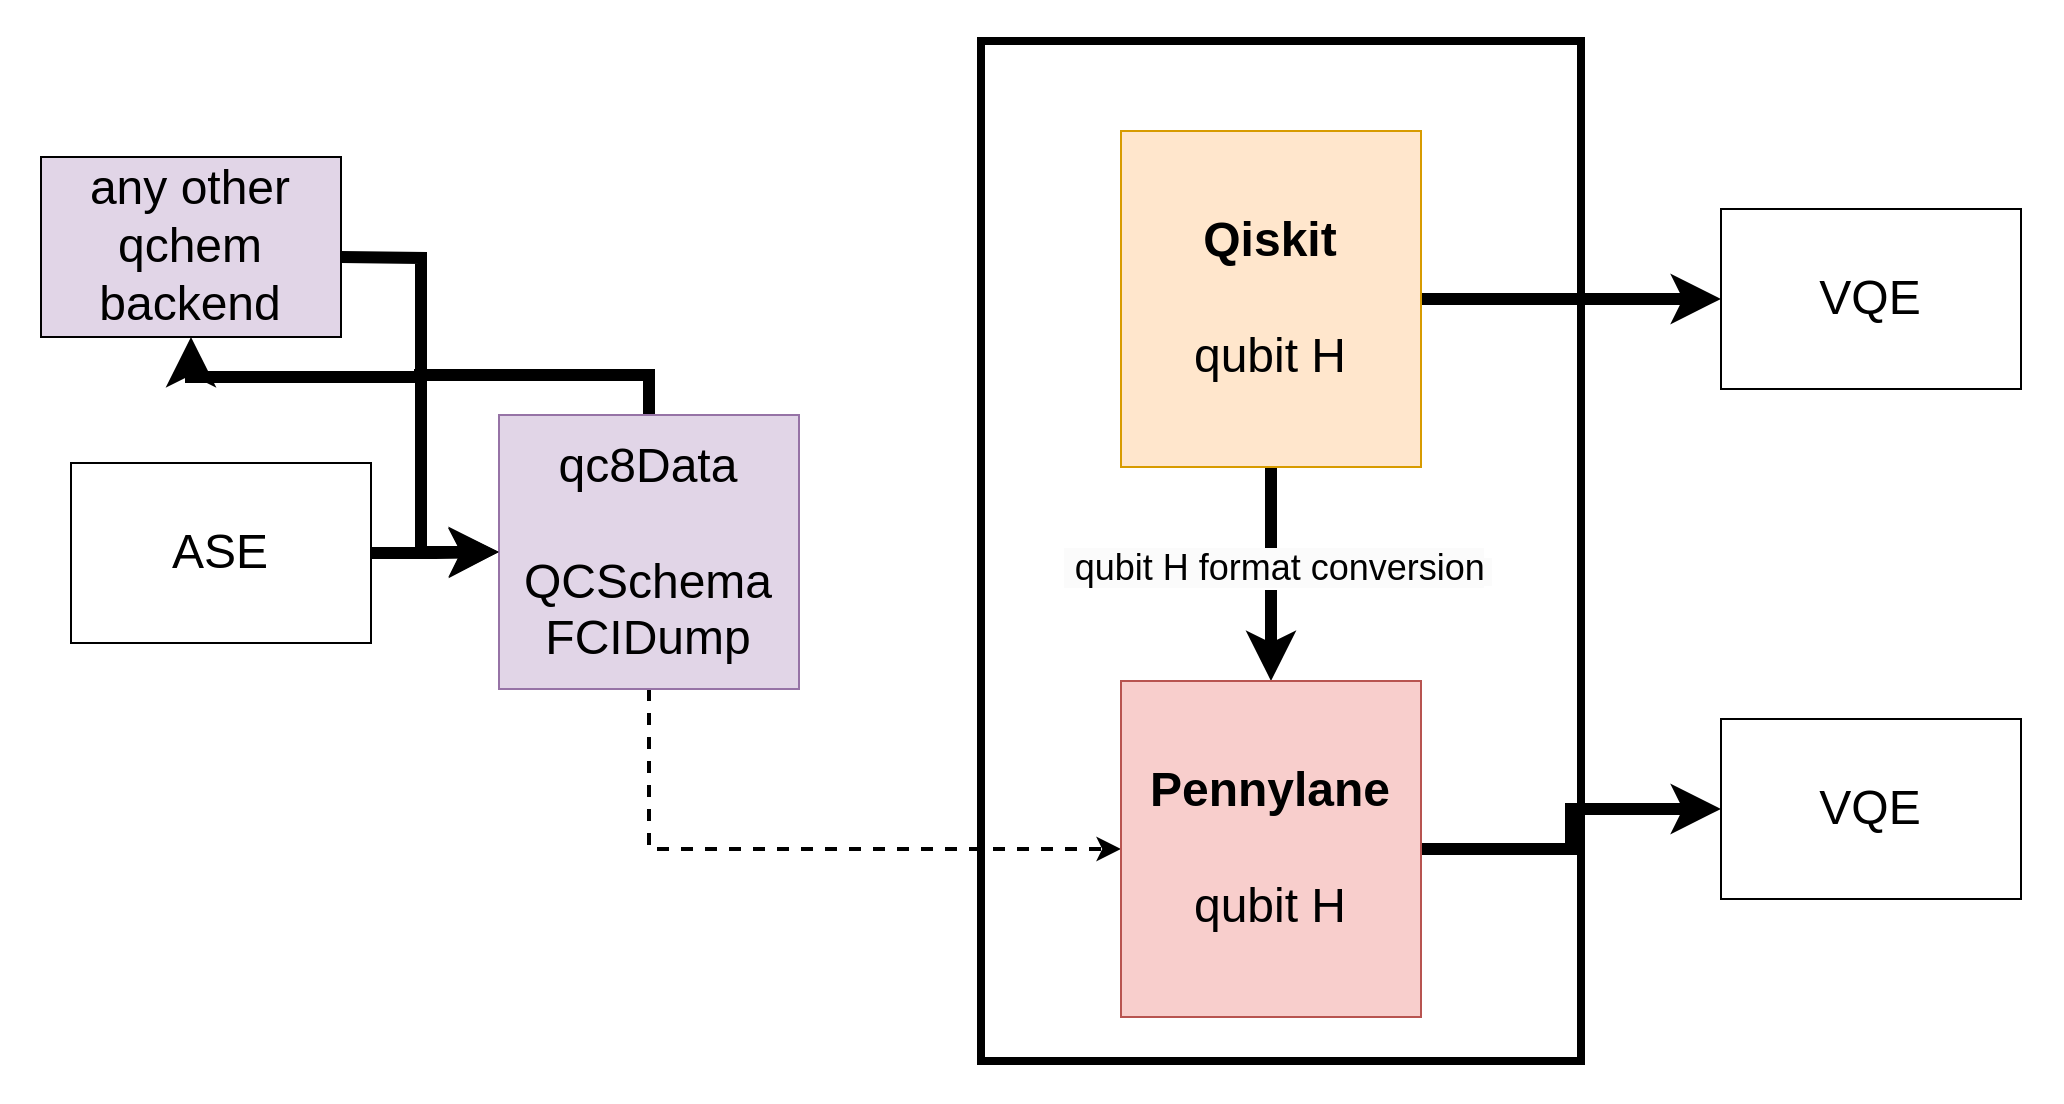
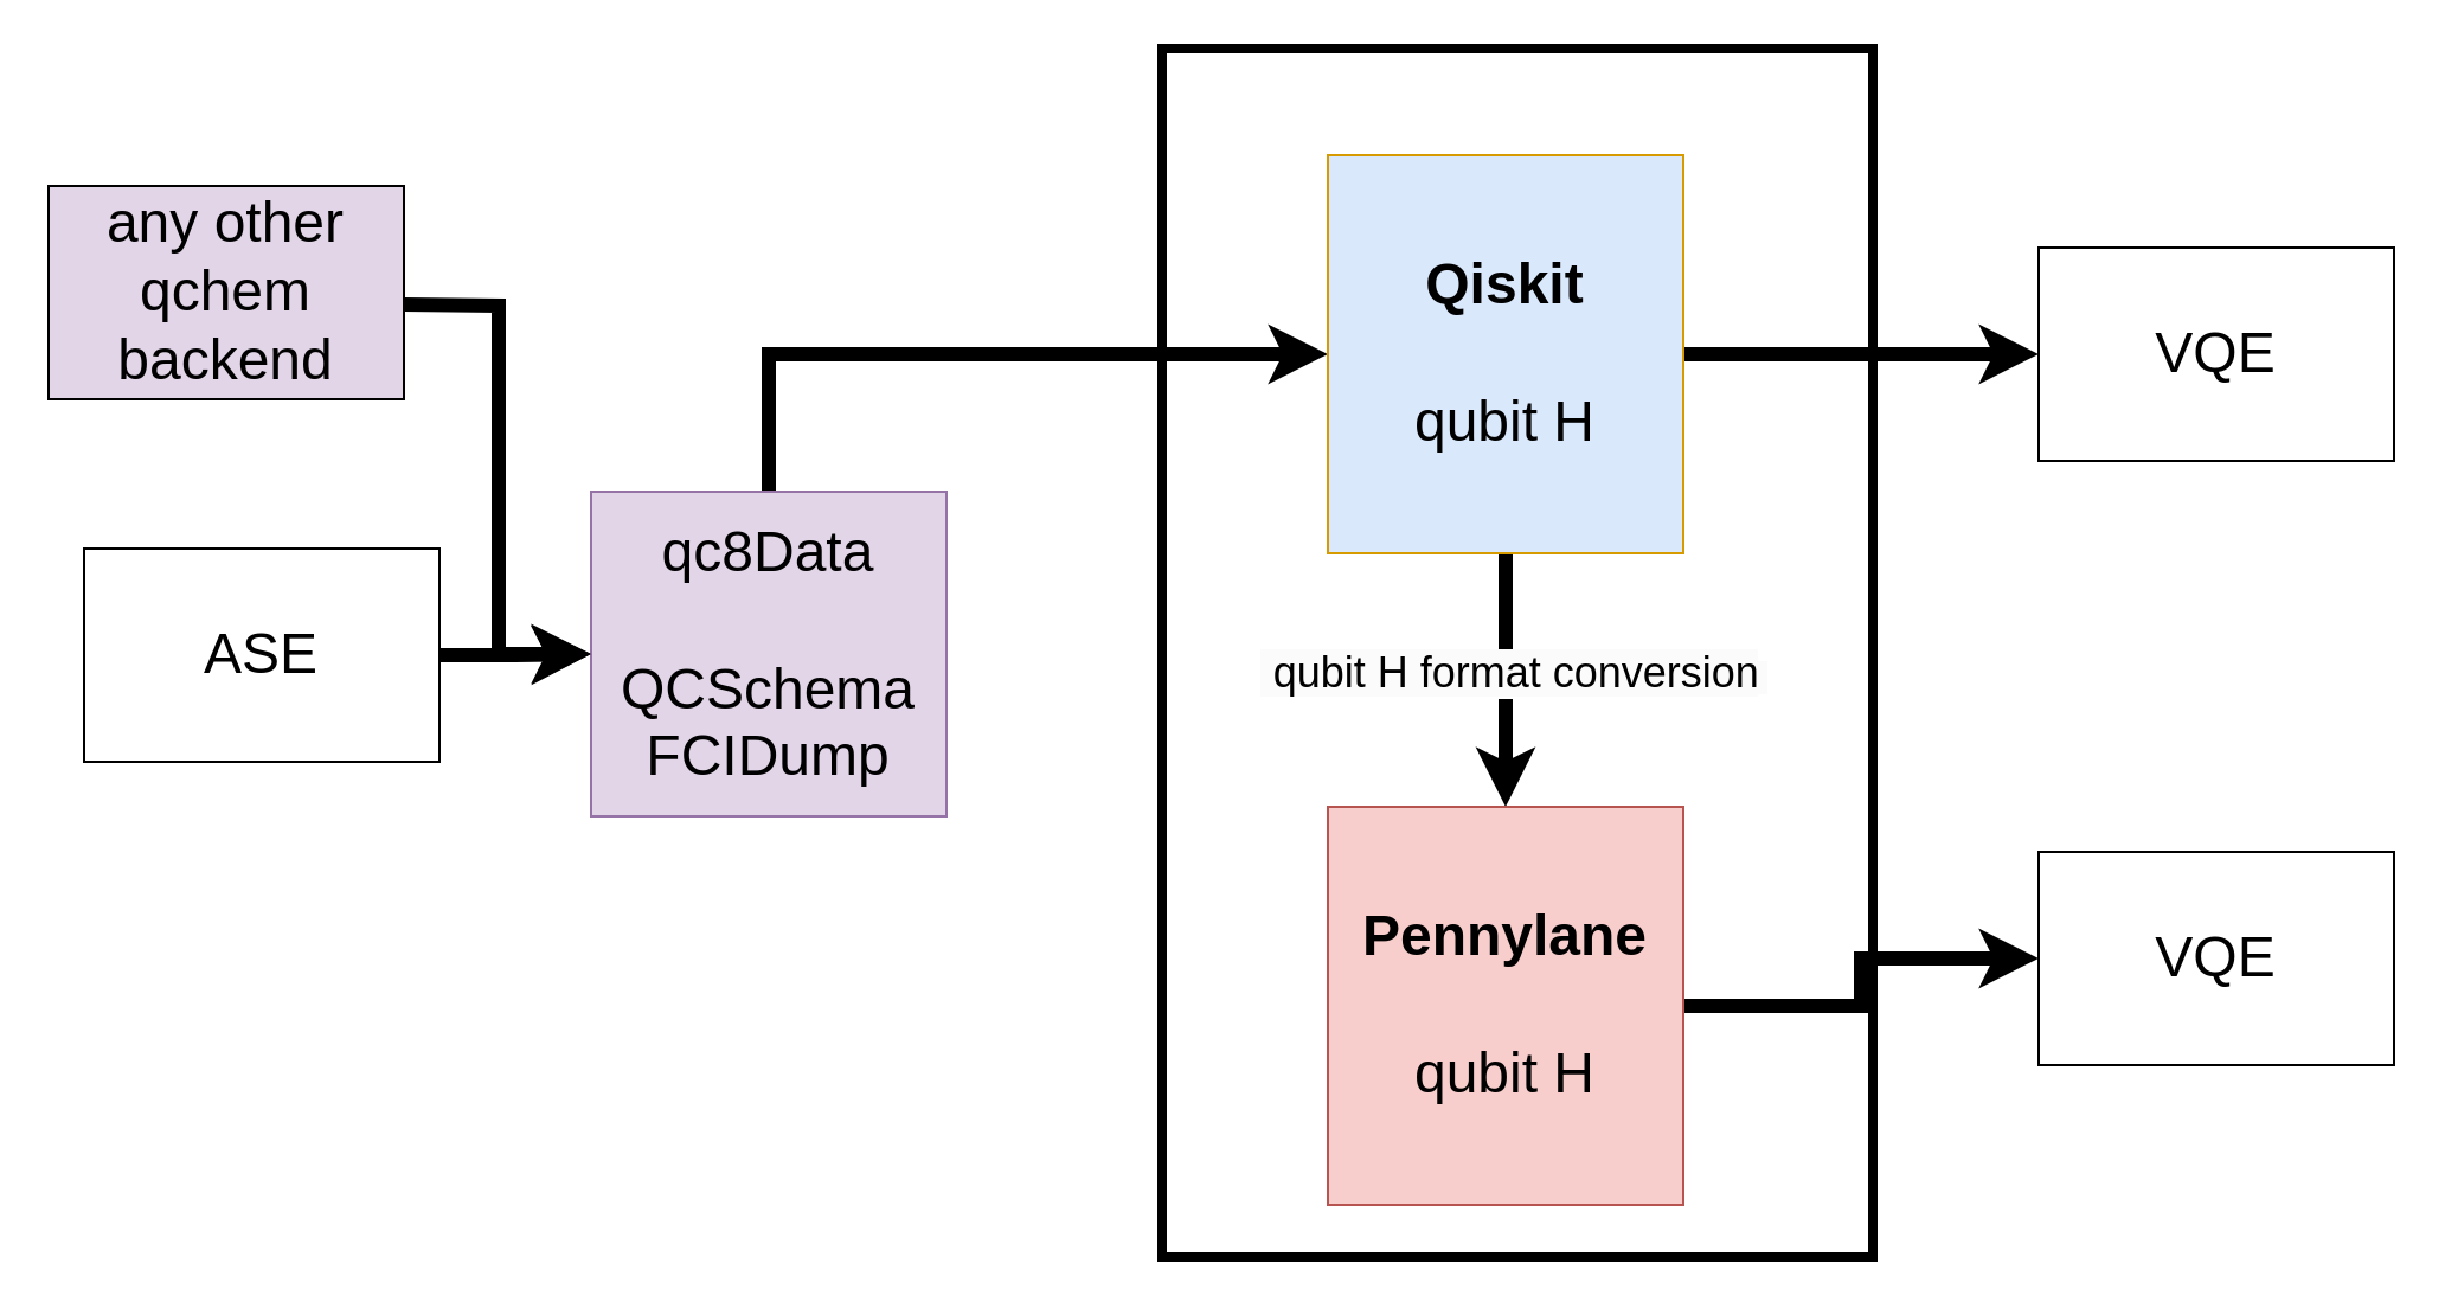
- <mxCell id="12" value="&lt;font style=&quot;font-size: 24px;&quot;&gt;&lt;b&gt;Qiskit&lt;/b&gt;&lt;br&gt;&lt;br&gt;qubit H&lt;br&gt;&lt;/font&gt;" style="rounded=0;whiteSpace=wrap;html=1;fillColor=#ffe6cc;strokeColor=#d79b00;" parent="1" vertex="1"><mxGeometry x="560" y="65" width="150" height="168" as="geometry" /></mxCell>
+ <mxCell id="12" value="&lt;font style=&quot;font-size: 24px;&quot;&gt;&lt;b&gt;Qiskit&lt;/b&gt;&lt;br&gt;&lt;br&gt;qubit H&lt;br&gt;&lt;/font&gt;" style="rounded=0;whiteSpace=wrap;html=1;fillColor=#dae8fc;strokeColor=#d79b00;" parent="1" vertex="1"><mxGeometry x="560" y="65" width="150" height="168" as="geometry" /></mxCell>
- <mxCell id="5" style="edgeStyle=orthogonalEdgeStyle;rounded=0;orthogonalLoop=1;jettySize=auto;html=1;exitX=0.5;exitY=0;exitDx=0;exitDy=0;strokeWidth=6;" parent="1" source="7" target="17" edge="1"><mxGeometry relative="1" as="geometry" /></mxCell>
+ <mxCell id="5" style="edgeStyle=orthogonalEdgeStyle;rounded=0;orthogonalLoop=1;jettySize=auto;html=1;exitX=0.5;exitY=0;exitDx=0;exitDy=0;entryX=0;entryY=0.5;entryDx=0;entryDy=0;strokeWidth=6;" parent="1" source="7" target="12" edge="1"><mxGeometry relative="1" as="geometry" /></mxCell>
- <mxCell id="6" style="edgeStyle=orthogonalEdgeStyle;rounded=0;orthogonalLoop=1;jettySize=auto;html=1;exitX=0.5;exitY=1;exitDx=0;exitDy=0;entryX=0;entryY=0.5;entryDx=0;entryDy=0;dashed=1;strokeWidth=2;" parent="1" source="7" target="15" edge="1"><mxGeometry relative="1" as="geometry" /></mxCell>
